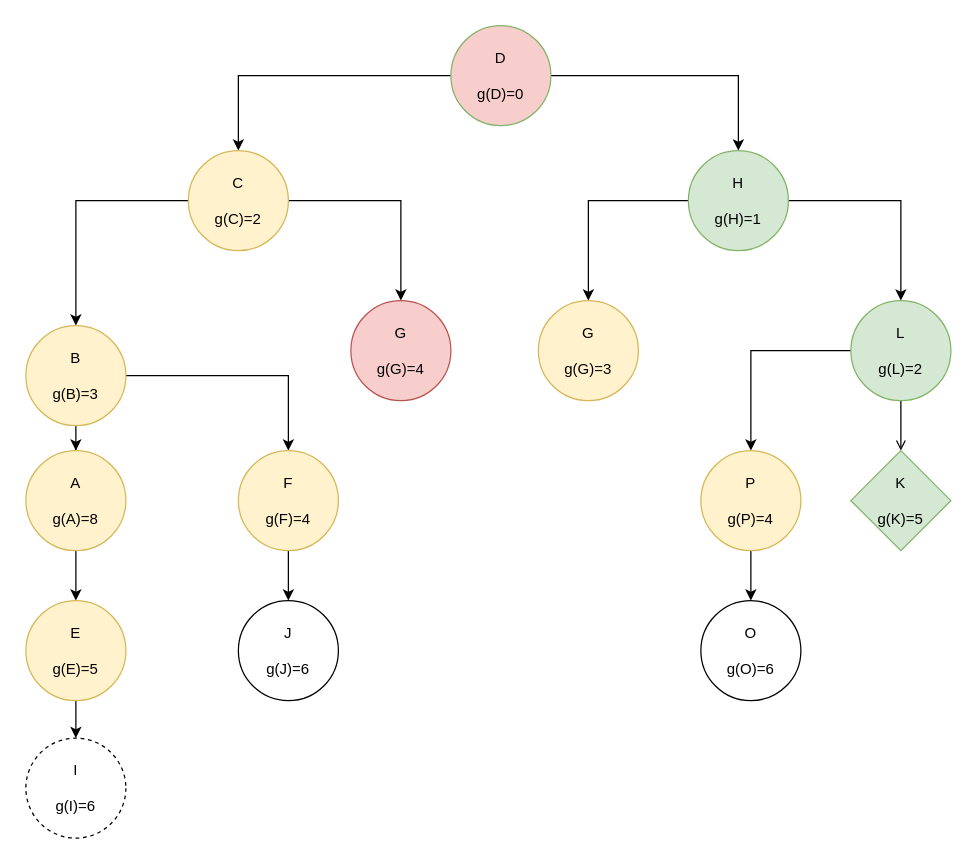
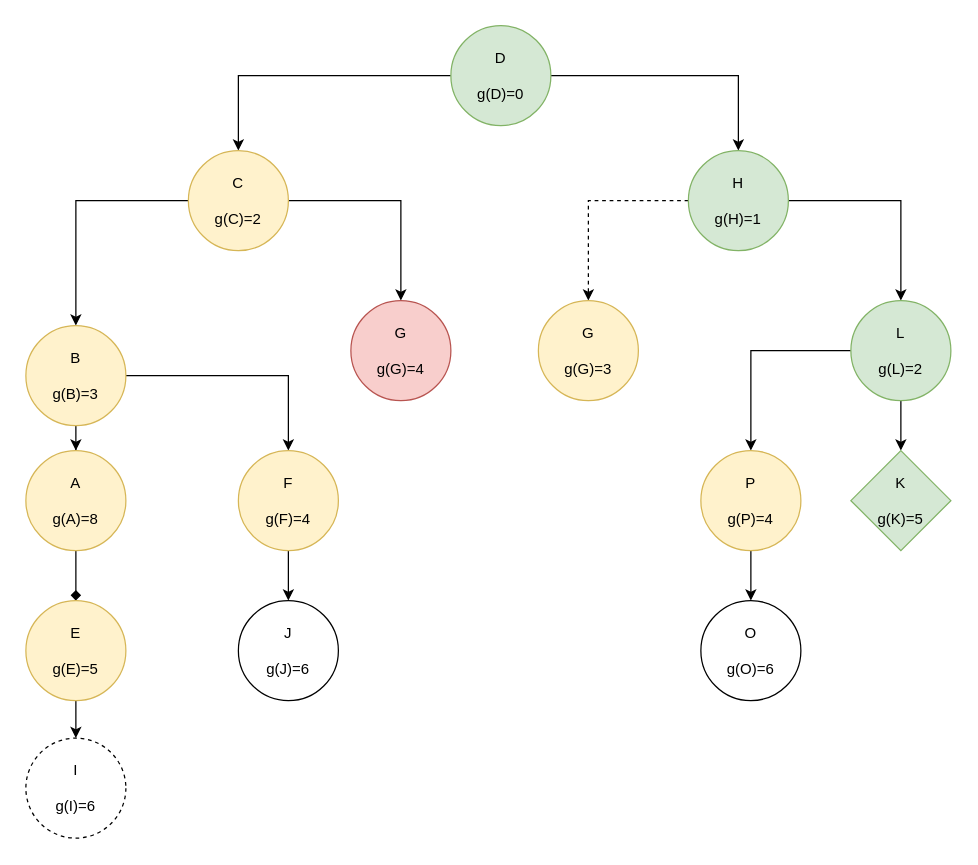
- <mxCell id="4" value="D&lt;br&gt;&lt;br&gt;g(D)=0" style="ellipse;whiteSpace=wrap;html=1;aspect=fixed;fillColor=#f8cecc;strokeColor=#82b366;" vertex="1" parent="1"><mxGeometry x="360" y="20" width="80" height="80" as="geometry" /></mxCell>
+ <mxCell id="4" value="D&lt;br&gt;&lt;br&gt;g(D)=0" style="ellipse;whiteSpace=wrap;html=1;aspect=fixed;fillColor=#d5e8d4;strokeColor=#82b366;" vertex="1" parent="1"><mxGeometry x="360" y="20" width="80" height="80" as="geometry" /></mxCell>
- <mxCell id="8" value="" style="edgeStyle=orthogonalEdgeStyle;rounded=0;orthogonalLoop=1;jettySize=auto;html=1;" edge="1" parent="1" source="10" target="15"><mxGeometry relative="1" as="geometry" /></mxCell>
+ <mxCell id="8" value="" style="edgeStyle=orthogonalEdgeStyle;rounded=0;orthogonalLoop=1;jettySize=auto;html=1;dashed=1;" edge="1" parent="1" source="10" target="15"><mxGeometry relative="1" as="geometry" /></mxCell>
- <mxCell id="16" value="" style="edgeStyle=orthogonalEdgeStyle;rounded=0;orthogonalLoop=1;jettySize=auto;html=1;endArrow=open;" edge="1" parent="1" source="18" target="23"><mxGeometry relative="1" as="geometry" /></mxCell>
+ <mxCell id="16" value="" style="edgeStyle=orthogonalEdgeStyle;rounded=0;orthogonalLoop=1;jettySize=auto;html=1;" edge="1" parent="1" source="18" target="23"><mxGeometry relative="1" as="geometry" /></mxCell>
- <mxCell id="21" value="" style="edgeStyle=orthogonalEdgeStyle;rounded=0;orthogonalLoop=1;jettySize=auto;html=1;" edge="1" parent="1" source="22" target="27"><mxGeometry relative="1" as="geometry" /></mxCell>
+ <mxCell id="21" value="" style="edgeStyle=orthogonalEdgeStyle;rounded=0;orthogonalLoop=1;jettySize=auto;html=1;endArrow=diamond;" edge="1" parent="1" source="22" target="27"><mxGeometry relative="1" as="geometry" /></mxCell>
